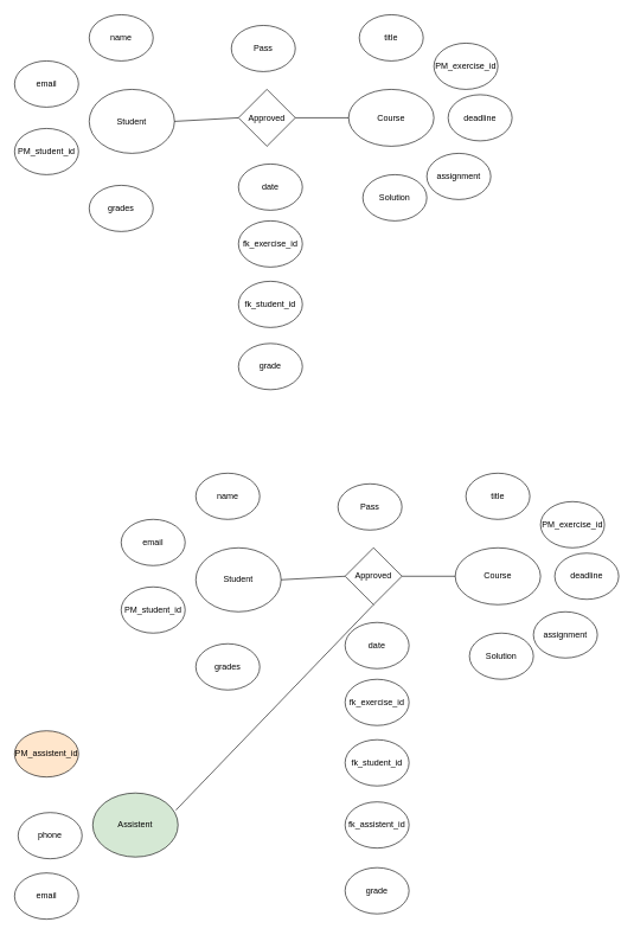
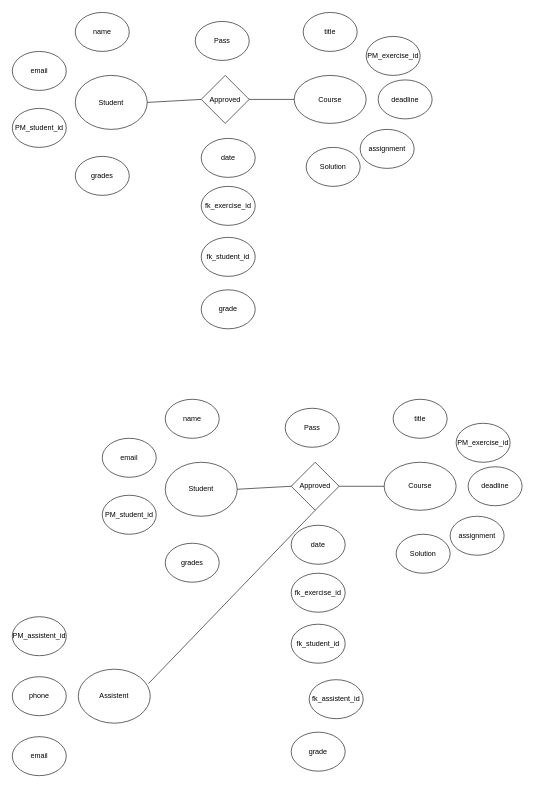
- <mxCell id="44" value="PM_assistent_id" style="ellipse;whiteSpace=wrap;html=1;fillColor=#ffe6cc;" vertex="1" parent="1"><mxGeometry x="20" y="1027.5" width="90" height="65" as="geometry" /></mxCell>
+ <mxCell id="44" value="PM_assistent_id" style="ellipse;whiteSpace=wrap;html=1;" vertex="1" parent="1"><mxGeometry x="20" y="1027.5" width="90" height="65" as="geometry" /></mxCell>
- <mxCell id="41" value="Assistent" style="ellipse;whiteSpace=wrap;html=1;fillColor=#d5e8d4;" vertex="1" parent="1"><mxGeometry x="130" y="1115" width="120" height="90" as="geometry" /></mxCell>
+ <mxCell id="41" value="Assistent" style="ellipse;whiteSpace=wrap;html=1;" vertex="1" parent="1"><mxGeometry x="130" y="1115" width="120" height="90" as="geometry" /></mxCell>
- <mxCell id="18" value="fk_assistent_id" style="ellipse;whiteSpace=wrap;html=1;" vertex="1" parent="1"><mxGeometry x="485" y="1127.5" width="90" height="65" as="geometry" /></mxCell>
+ <mxCell id="18" value="fk_assistent_id" style="ellipse;whiteSpace=wrap;html=1;" vertex="1" parent="1"><mxGeometry x="515" y="1132.5" width="90" height="65" as="geometry" /></mxCell>
- <mxCell id="45" value="phone" style="ellipse;whiteSpace=wrap;html=1;" vertex="1" parent="1"><mxGeometry x="25" y="1142.5" width="90" height="65" as="geometry" /></mxCell>
+ <mxCell id="45" value="phone" style="ellipse;whiteSpace=wrap;html=1;" vertex="1" parent="1"><mxGeometry x="20" y="1127.5" width="90" height="65" as="geometry" /></mxCell>
